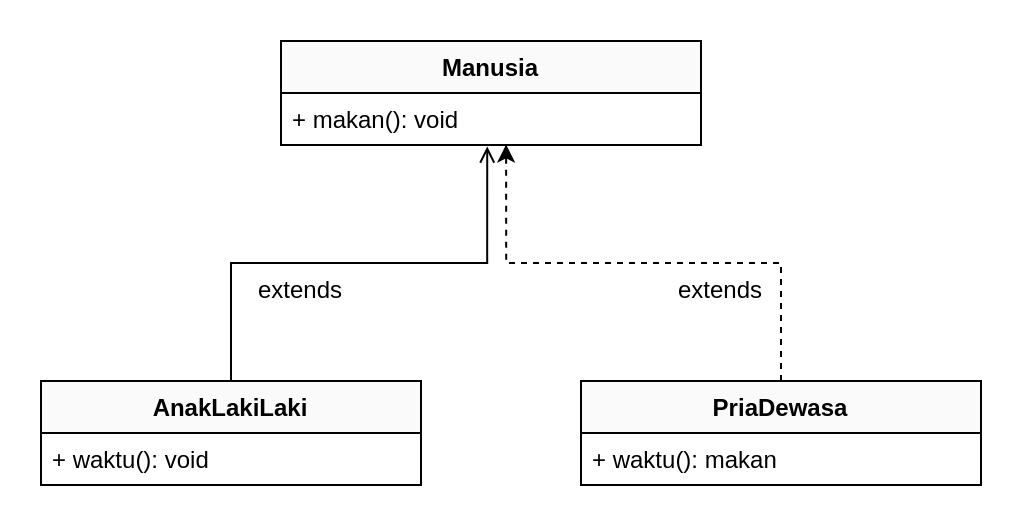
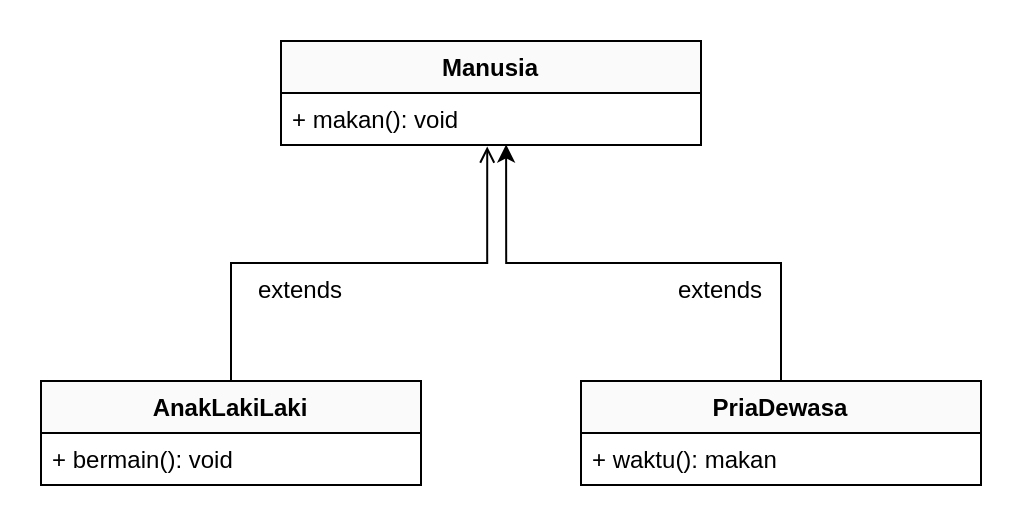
- <mxCell id="8" style="edgeStyle=orthogonalEdgeStyle;rounded=0;orthogonalLoop=1;jettySize=auto;html=1;entryX=0.536;entryY=0.989;entryDx=0;entryDy=0;entryPerimeter=0;dashed=1;" parent="1" source="9" target="6" edge="1"><mxGeometry relative="1" as="geometry" /></mxCell>
+ <mxCell id="8" style="edgeStyle=orthogonalEdgeStyle;rounded=0;orthogonalLoop=1;jettySize=auto;html=1;entryX=0.536;entryY=0.989;entryDx=0;entryDy=0;entryPerimeter=0;" parent="1" source="9" target="6" edge="1"><mxGeometry relative="1" as="geometry" /></mxCell>
- <mxCell id="4" value="+ waktu(): void" style="text;strokeColor=none;fillColor=none;align=left;verticalAlign=top;spacingLeft=4;spacingRight=4;overflow=hidden;rotatable=0;points=[[0,0.5],[1,0.5]];portConstraint=eastwest;" parent="3" vertex="1"><mxGeometry y="26" width="190" height="26" as="geometry" /></mxCell>
+ <mxCell id="4" value="+ bermain(): void" style="text;strokeColor=none;fillColor=none;align=left;verticalAlign=top;spacingLeft=4;spacingRight=4;overflow=hidden;rotatable=0;points=[[0,0.5],[1,0.5]];portConstraint=eastwest;" parent="3" vertex="1"><mxGeometry y="26" width="190" height="26" as="geometry" /></mxCell>
